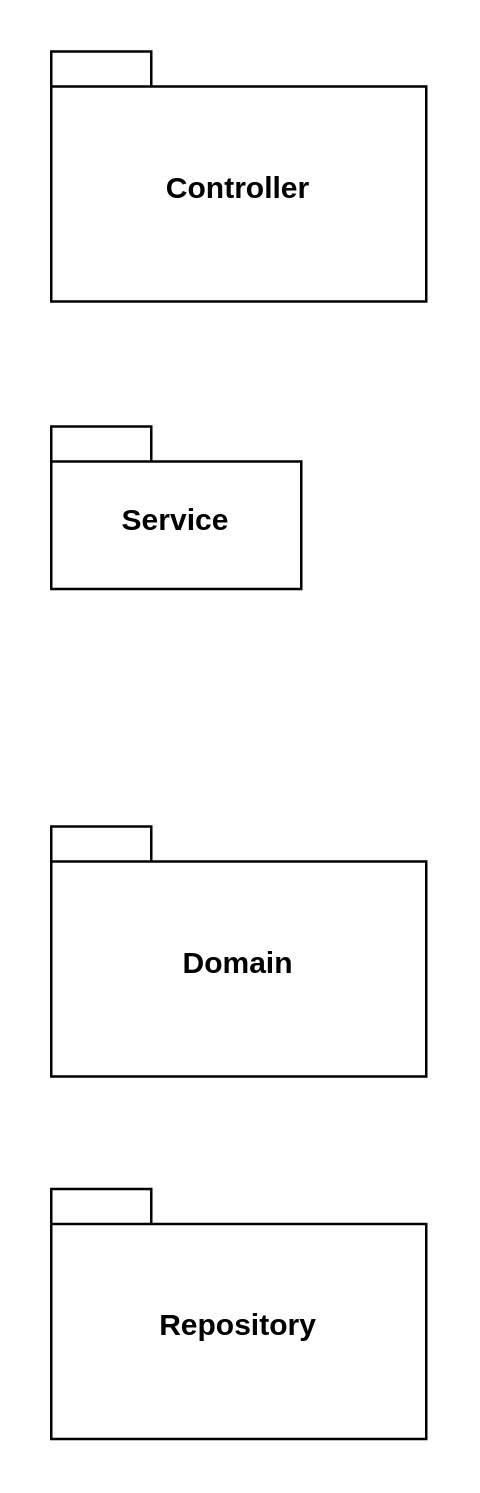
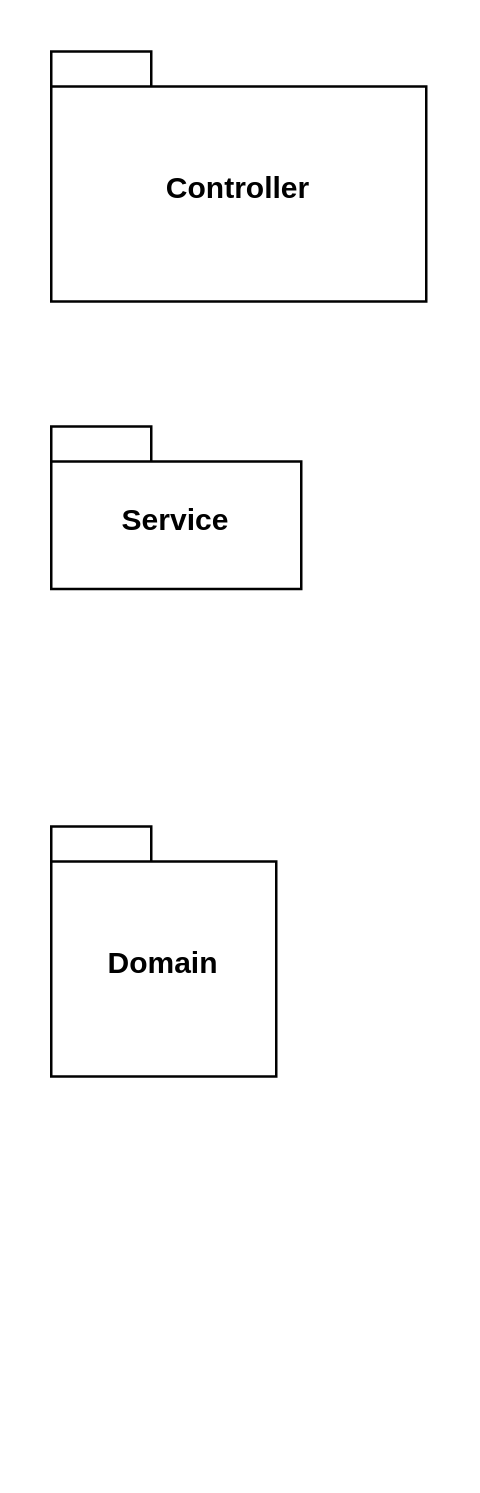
- <mxCell id="4" value="Domain" style="shape=folder;fontStyle=1;spacingTop=10;tabWidth=40;tabHeight=14;tabPosition=left;html=1;whiteSpace=wrap;" vertex="1" parent="1"><mxGeometry x="20" y="330" width="150" height="100" as="geometry" /></mxCell>
+ <mxCell id="4" value="Domain" style="shape=folder;fontStyle=1;spacingTop=10;tabWidth=40;tabHeight=14;tabPosition=left;html=1;whiteSpace=wrap;" vertex="1" parent="1"><mxGeometry x="20" y="330" width="90" height="100" as="geometry" /></mxCell>
- <mxCell id="5" value="Repository" style="shape=folder;fontStyle=1;spacingTop=10;tabWidth=40;tabHeight=14;tabPosition=left;html=1;whiteSpace=wrap;" vertex="1" parent="1"><mxGeometry x="20" y="475" width="150" height="100" as="geometry" /></mxCell>
